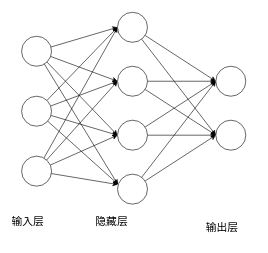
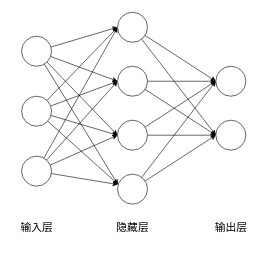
- <mxCell id="31" value="&lt;font style=&quot;font-size: 18px;&quot;&gt;输入层&lt;/font&gt;" style="text;html=1;align=center;verticalAlign=middle;resizable=0;points=[];autosize=1;strokeColor=none;fillColor=none;" vertex="1" parent="1"><mxGeometry x="5" y="350" width="80" height="40" as="geometry" /></mxCell>
+ <mxCell id="31" value="&lt;font style=&quot;font-size: 18px;&quot;&gt;输入层&lt;/font&gt;" style="text;html=1;align=center;verticalAlign=middle;resizable=0;points=[];autosize=1;strokeColor=none;fillColor=none;" vertex="1" parent="1"><mxGeometry x="20" y="360" width="80" height="40" as="geometry" /></mxCell>
- <mxCell id="32" value="&lt;font style=&quot;font-size: 18px;&quot;&gt;隐藏层&lt;/font&gt;" style="text;html=1;align=center;verticalAlign=middle;resizable=0;points=[];autosize=1;strokeColor=none;fillColor=none;" vertex="1" parent="1"><mxGeometry x="145" y="350" width="80" height="40" as="geometry" /></mxCell>
+ <mxCell id="32" value="&lt;font style=&quot;font-size: 18px;&quot;&gt;隐藏层&lt;/font&gt;" style="text;html=1;align=center;verticalAlign=middle;resizable=0;points=[];autosize=1;strokeColor=none;fillColor=none;" vertex="1" parent="1"><mxGeometry x="180" y="360" width="80" height="40" as="geometry" /></mxCell>
- <mxCell id="33" value="&lt;font style=&quot;font-size: 18px;&quot;&gt;输出层&lt;/font&gt;" style="text;html=1;align=center;verticalAlign=middle;resizable=0;points=[];autosize=1;strokeColor=none;fillColor=none;" vertex="1" parent="1"><mxGeometry x="329" y="360" width="80" height="40" as="geometry" /></mxCell>
+ <mxCell id="33" value="&lt;font style=&quot;font-size: 18px;&quot;&gt;输出层&lt;/font&gt;" style="text;html=1;align=center;verticalAlign=middle;resizable=0;points=[];autosize=1;strokeColor=none;fillColor=none;" vertex="1" parent="1"><mxGeometry x="344" y="360" width="80" height="40" as="geometry" /></mxCell>
